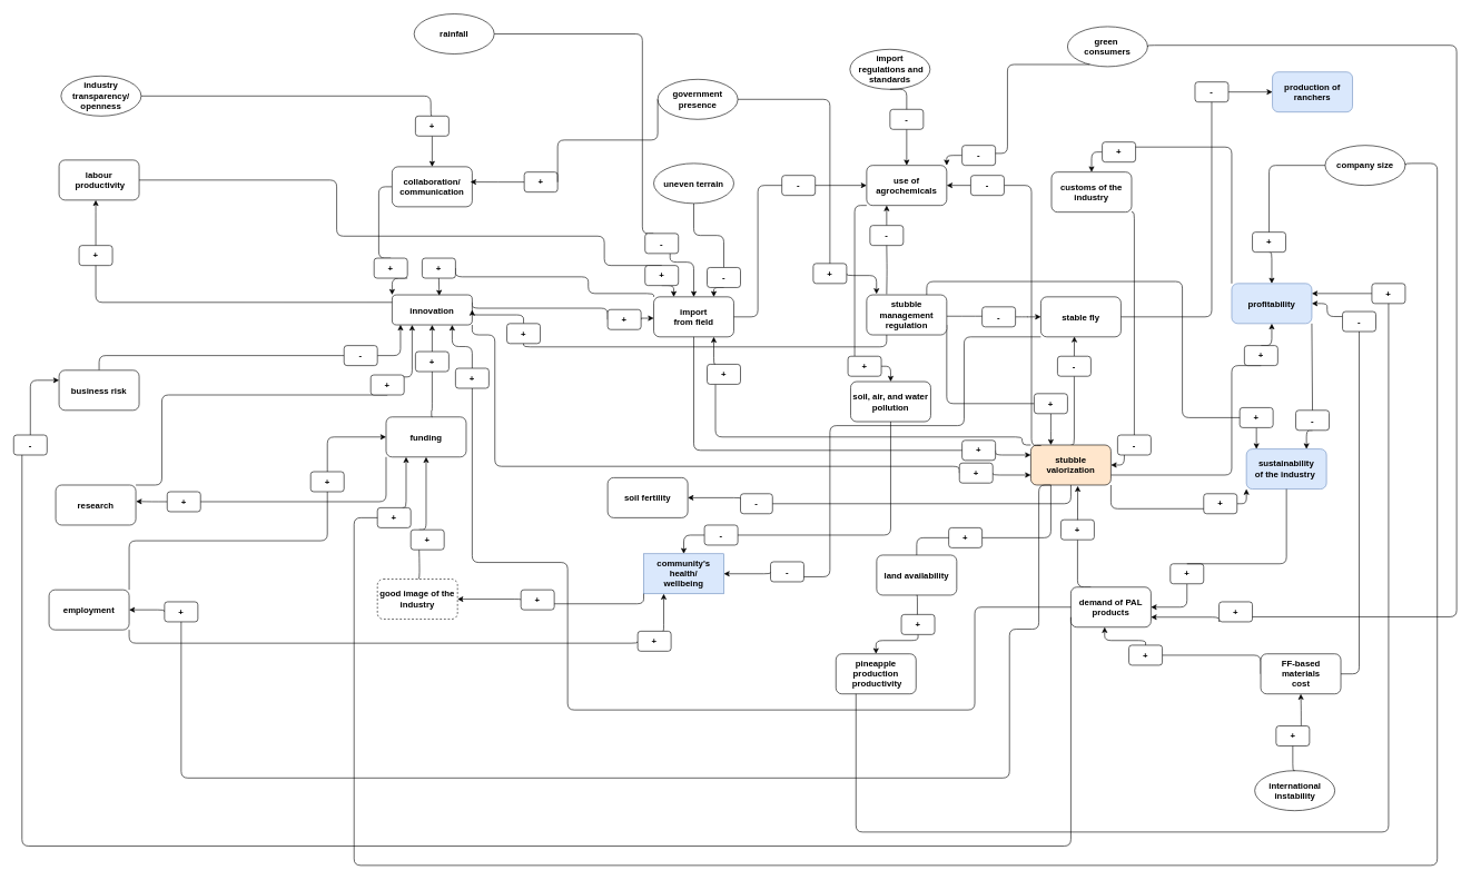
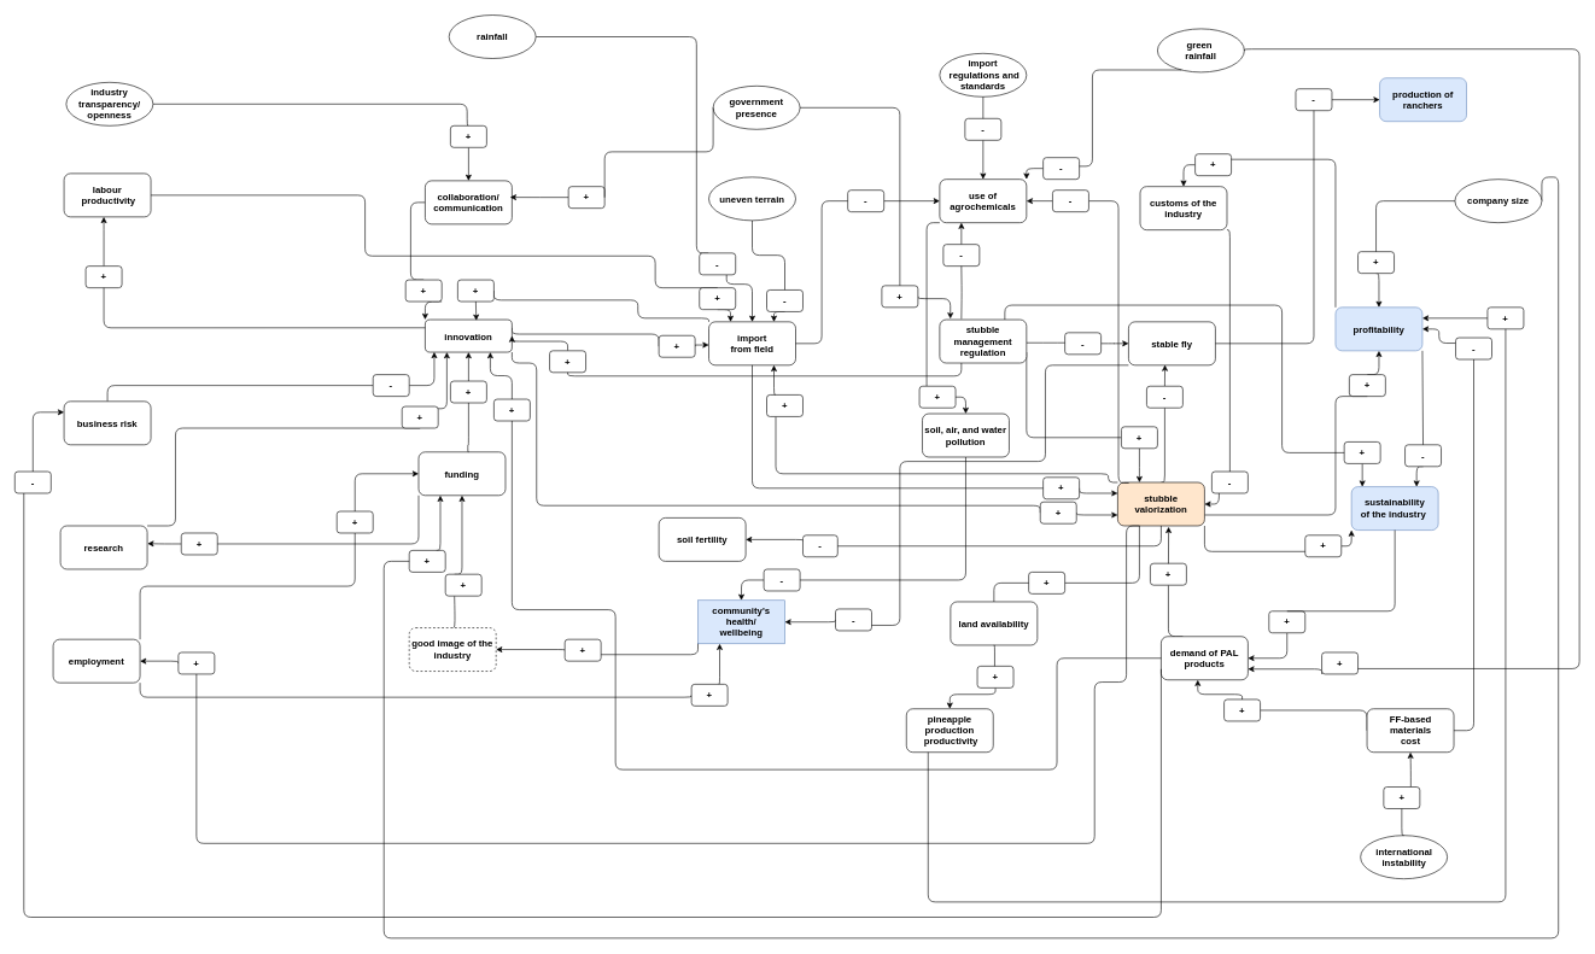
- <mxCell id="67" value="green&amp;nbsp;&lt;br&gt;consumers" style="ellipse;whiteSpace=wrap;html=1;fontFamily=Helvetica;fontSize=13;fontColor=default;align=center;strokeColor=default;fillColor=default;fontStyle=1" parent="1" vertex="1"><mxGeometry x="1599" y="39" width="120" height="60" as="geometry" /></mxCell>
+ <mxCell id="67" value="green&amp;nbsp;&lt;br&gt;rainfall" style="ellipse;whiteSpace=wrap;html=1;fontFamily=Helvetica;fontSize=13;fontColor=default;align=center;strokeColor=default;fillColor=default;fontStyle=1" parent="1" vertex="1"><mxGeometry x="1599" y="39" width="120" height="60" as="geometry" /></mxCell>
- <mxCell id="64" value="import&lt;br style=&quot;font-size: 13px;&quot;&gt;&amp;nbsp;regulations and standards" style="ellipse;whiteSpace=wrap;html=1;fontFamily=Helvetica;fontSize=13;fontColor=default;align=center;strokeColor=default;fillColor=default;fontStyle=1" parent="1" vertex="1"><mxGeometry x="1273" y="73" width="120" height="60" as="geometry" /></mxCell>
+ <mxCell id="64" value="import&lt;br style=&quot;font-size: 13px;&quot;&gt;&amp;nbsp;regulations and standards" style="ellipse;whiteSpace=wrap;html=1;fontFamily=Helvetica;fontSize=13;fontColor=default;align=center;strokeColor=default;fillColor=default;fontStyle=1" parent="1" vertex="1"><mxGeometry x="1298" y="73" width="120" height="60" as="geometry" /></mxCell>
- <mxCell id="164" value="company size" style="ellipse;whiteSpace=wrap;html=1;fontFamily=Helvetica;fontSize=13;fontColor=default;align=center;strokeColor=default;fillColor=default;fontStyle=1" parent="1" vertex="1"><mxGeometry x="1985" y="217" width="120" height="60" as="geometry" /></mxCell>
+ <mxCell id="164" value="company size" style="ellipse;whiteSpace=wrap;html=1;fontFamily=Helvetica;fontSize=13;fontColor=default;align=center;strokeColor=default;fillColor=default;fontStyle=1" parent="1" vertex="1"><mxGeometry x="2010" y="247" width="120" height="60" as="geometry" /></mxCell>
